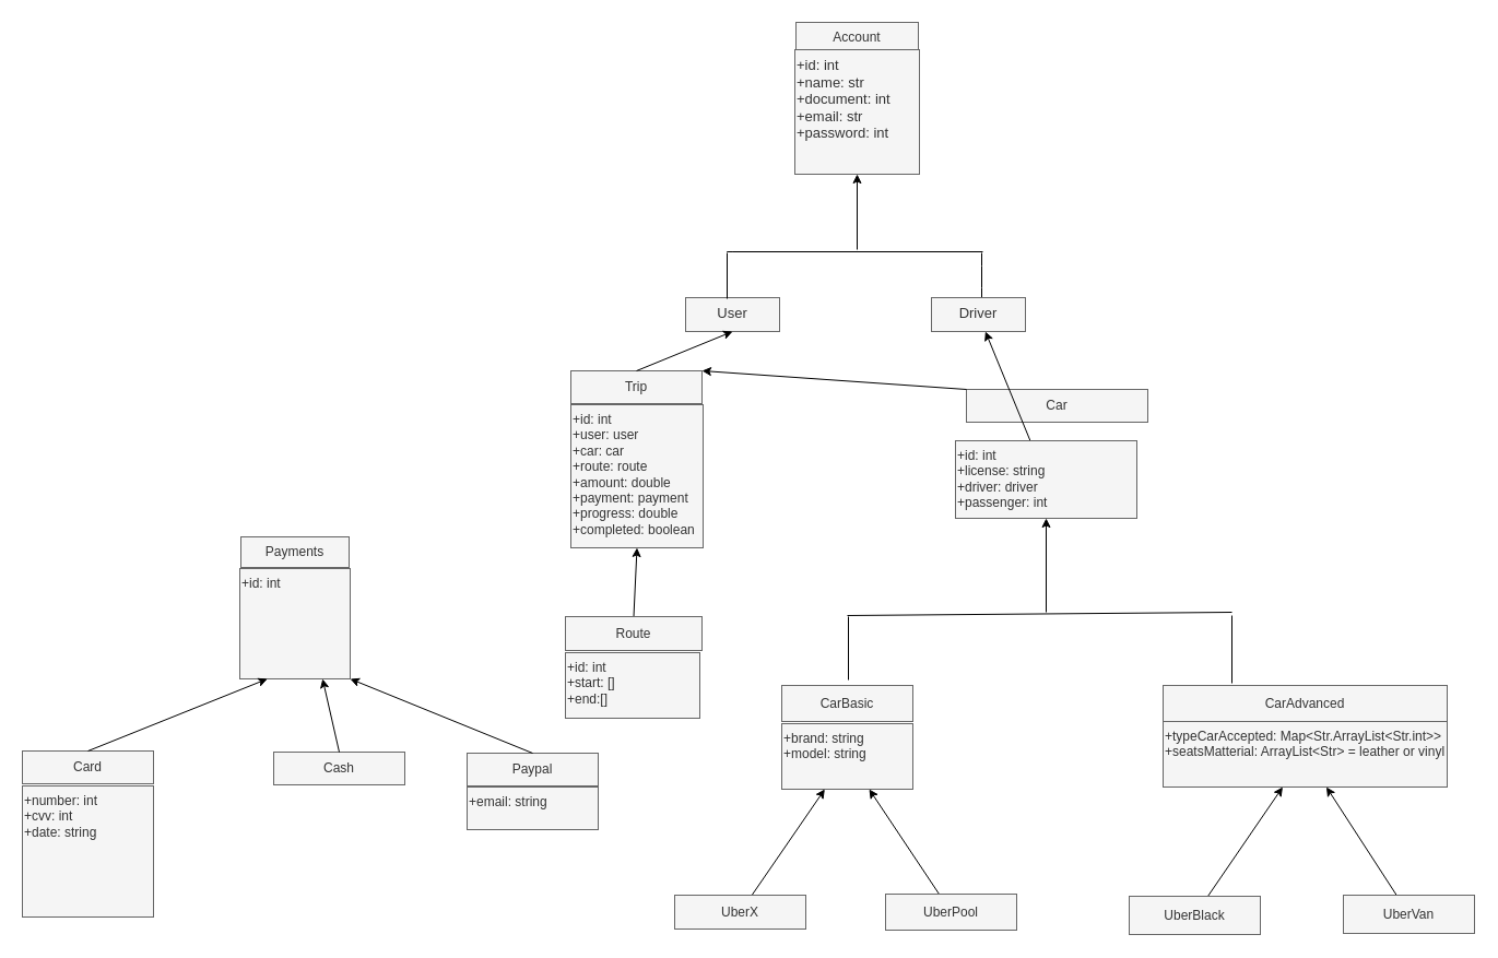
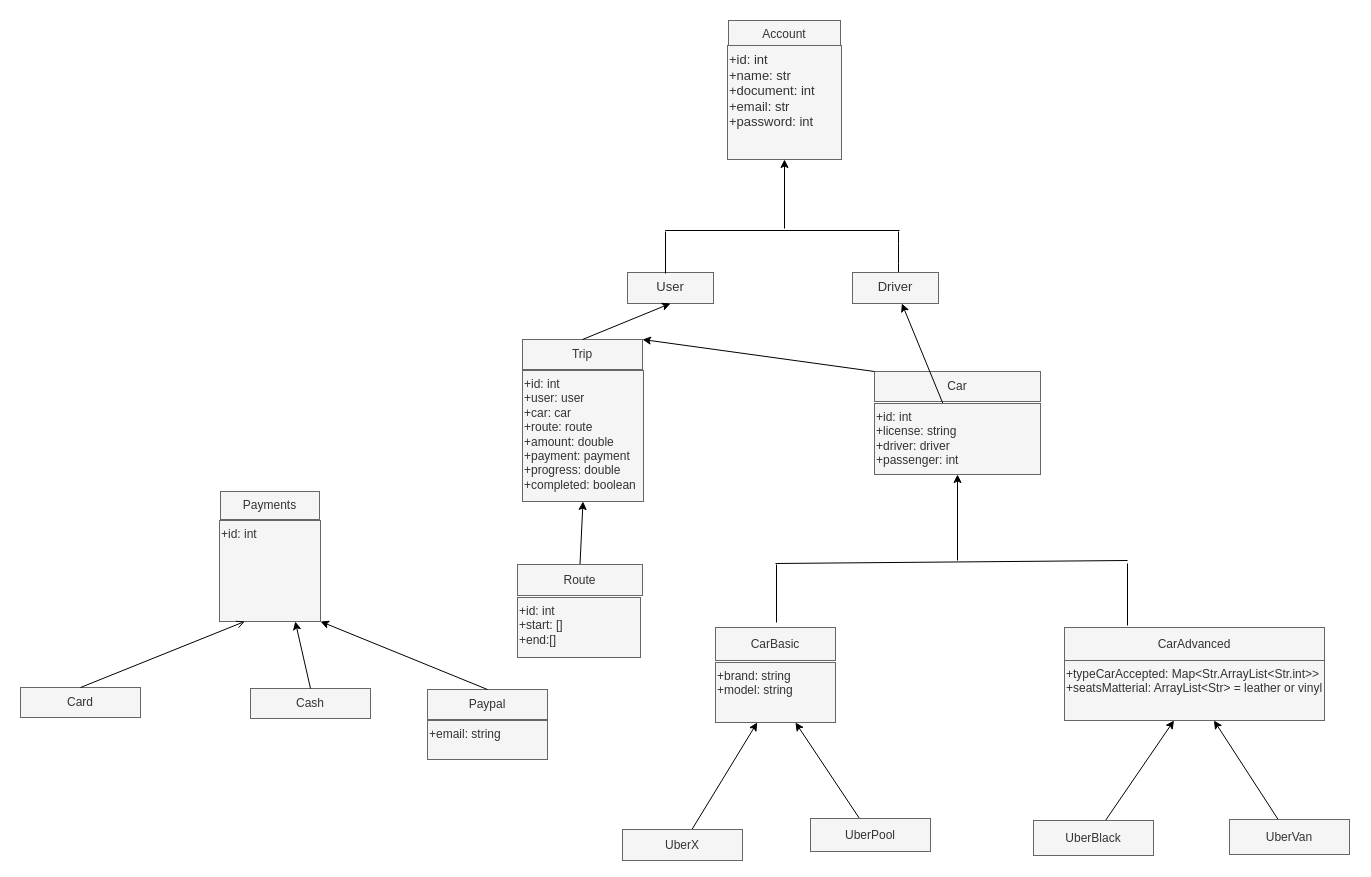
- <mxCell id="19" value="Car" style="rounded=0;whiteSpace=wrap;html=1;fillColor=#f5f5f5;fontColor=#333333;strokeColor=#666666;" vertex="1" parent="1"><mxGeometry x="884" y="356" width="166" height="30" as="geometry" /></mxCell>
+ <mxCell id="19" value="Car" style="rounded=0;whiteSpace=wrap;html=1;fillColor=#f5f5f5;fontColor=#333333;strokeColor=#666666;" vertex="1" parent="1"><mxGeometry x="874" y="371" width="166" height="30" as="geometry" /></mxCell>
- <mxCell id="18" value="" style="endArrow=classic;html=1;entryX=0.25;entryY=1;entryDx=0;entryDy=0;exitX=0.5;exitY=0;exitDx=0;exitDy=0;" edge="1" parent="1" source="12" target="10"><mxGeometry width="50" height="50" relative="1" as="geometry"><mxPoint x="1011" y="181" as="sourcePoint" /><mxPoint x="976" y="138" as="targetPoint" /></mxGeometry></mxCell>
+ <mxCell id="18" value="" style="endArrow=open;html=1;entryX=0.25;entryY=1;entryDx=0;entryDy=0;exitX=0.5;exitY=0;exitDx=0;exitDy=0;" edge="1" parent="1" source="12" target="10"><mxGeometry width="50" height="50" relative="1" as="geometry"><mxPoint x="1011" y="181" as="sourcePoint" /><mxPoint x="976" y="138" as="targetPoint" /></mxGeometry></mxCell>
- <mxCell id="13" value="+number: int&lt;br&gt;+cvv: int&lt;br&gt;+date: string" style="whiteSpace=wrap;html=1;aspect=fixed;fillColor=#f5f5f5;fontColor=#333333;strokeColor=#666666;align=left;verticalAlign=top;" vertex="1" parent="1"><mxGeometry x="20" y="719" width="120" height="120" as="geometry" /></mxCell>
- <mxCell id="32" value="UberX" style="rounded=0;whiteSpace=wrap;html=1;align=center;fillColor=#f5f5f5;fontColor=#333333;strokeColor=#666666;" vertex="1" parent="1"><mxGeometry x="617" y="819" width="120" height="31" as="geometry" /></mxCell>
+ <mxCell id="32" value="UberX" style="rounded=0;whiteSpace=wrap;html=1;align=center;fillColor=#f5f5f5;fontColor=#333333;strokeColor=#666666;" vertex="1" parent="1"><mxGeometry x="622" y="829" width="120" height="31" as="geometry" /></mxCell>
